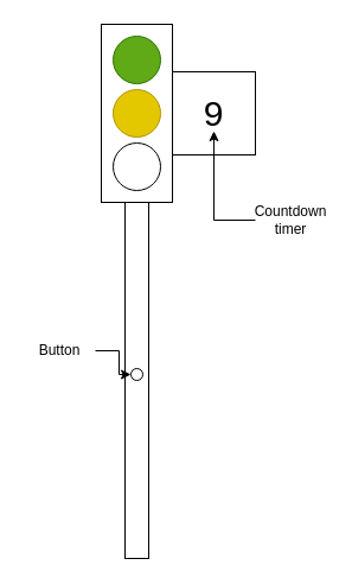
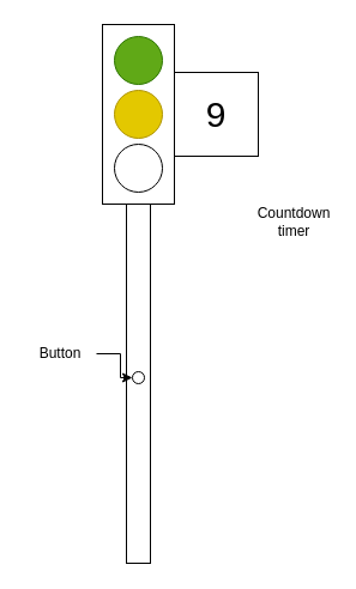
- <mxCell id="12" value="" style="edgeStyle=orthogonalEdgeStyle;rounded=0;orthogonalLoop=1;jettySize=auto;html=1;" edge="1" parent="1" source="13" target="11"><mxGeometry relative="1" as="geometry"><Array as="points"><mxPoint x="180" y="185" /></Array></mxGeometry></mxCell>
